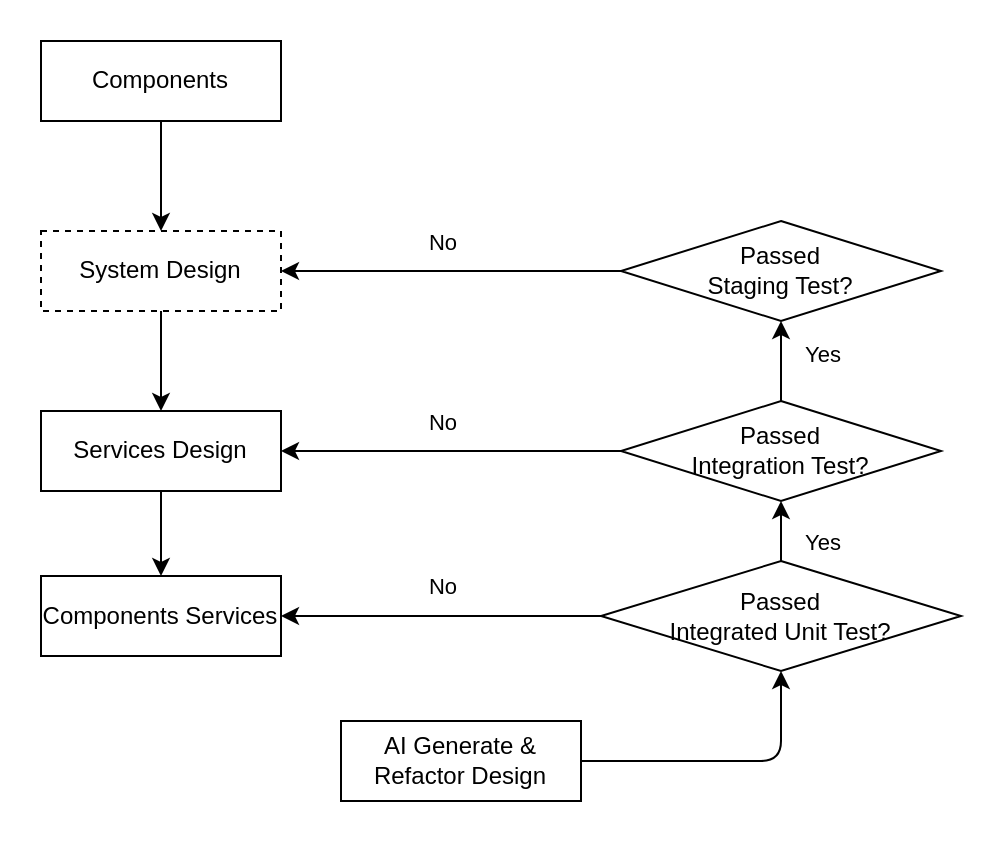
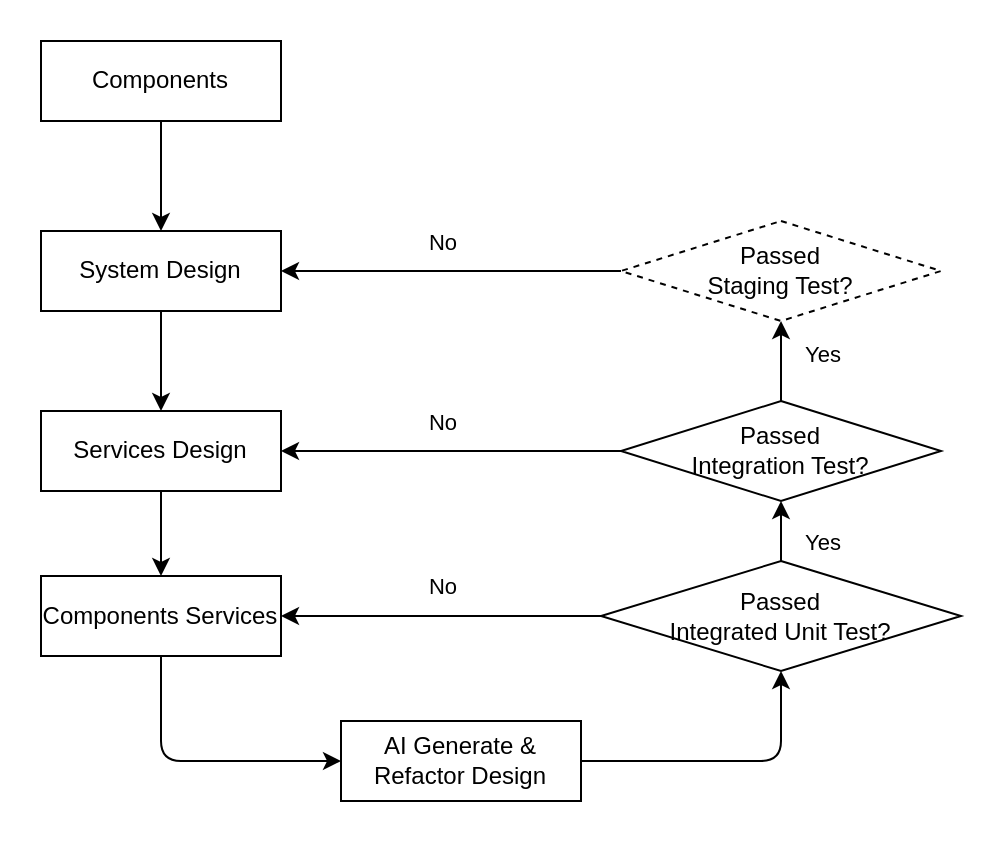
- <mxCell id="4" value="System Design" style="rounded=0;whiteSpace=wrap;html=1;dashed=1;" vertex="1" parent="1"><mxGeometry x="20" y="115" width="120" height="40" as="geometry" /></mxCell>
+ <mxCell id="4" value="System Design" style="rounded=0;whiteSpace=wrap;html=1;" vertex="1" parent="1"><mxGeometry x="20" y="115" width="120" height="40" as="geometry" /></mxCell>
- <mxCell id="24" value="Passed &lt;br&gt;Staging Test?" style="rhombus;whiteSpace=wrap;html=1;" vertex="1" parent="1"><mxGeometry x="310" y="110" width="160" height="50" as="geometry" /></mxCell>
+ <mxCell id="24" value="Passed &lt;br&gt;Staging Test?" style="rhombus;whiteSpace=wrap;html=1;dashed=1;" vertex="1" parent="1"><mxGeometry x="310" y="110" width="160" height="50" as="geometry" /></mxCell>
+ <mxCell id="8" style="edgeStyle=orthogonalEdgeStyle;html=1;entryX=0;entryY=0.5;entryDx=0;entryDy=0;exitX=0.5;exitY=1;exitDx=0;exitDy=0;" edge="1" parent="1" source="21" target="10"><mxGeometry relative="1" as="geometry"><mxPoint x="80" y="340" as="sourcePoint" /><Array as="points"><mxPoint x="80" y="380" /></Array></mxGeometry></mxCell>
